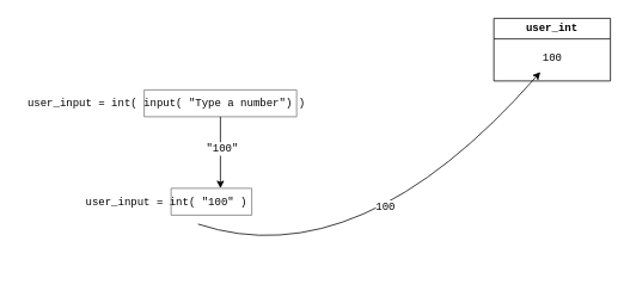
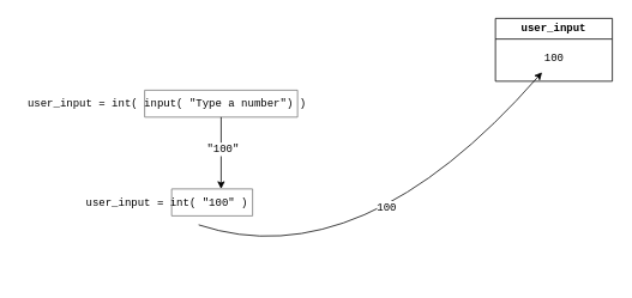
- <mxCell id="3" value="user_int" style="swimlane;whiteSpace=wrap;html=1;fontFamily=Courier New;fontSize=12;" vertex="1" parent="1"><mxGeometry x="550" y="20" width="130" height="70" as="geometry" /></mxCell>
+ <mxCell id="3" value="user_input" style="swimlane;whiteSpace=wrap;html=1;fontFamily=Courier New;fontSize=12;" vertex="1" parent="1"><mxGeometry x="550" y="20" width="130" height="70" as="geometry" /></mxCell>
